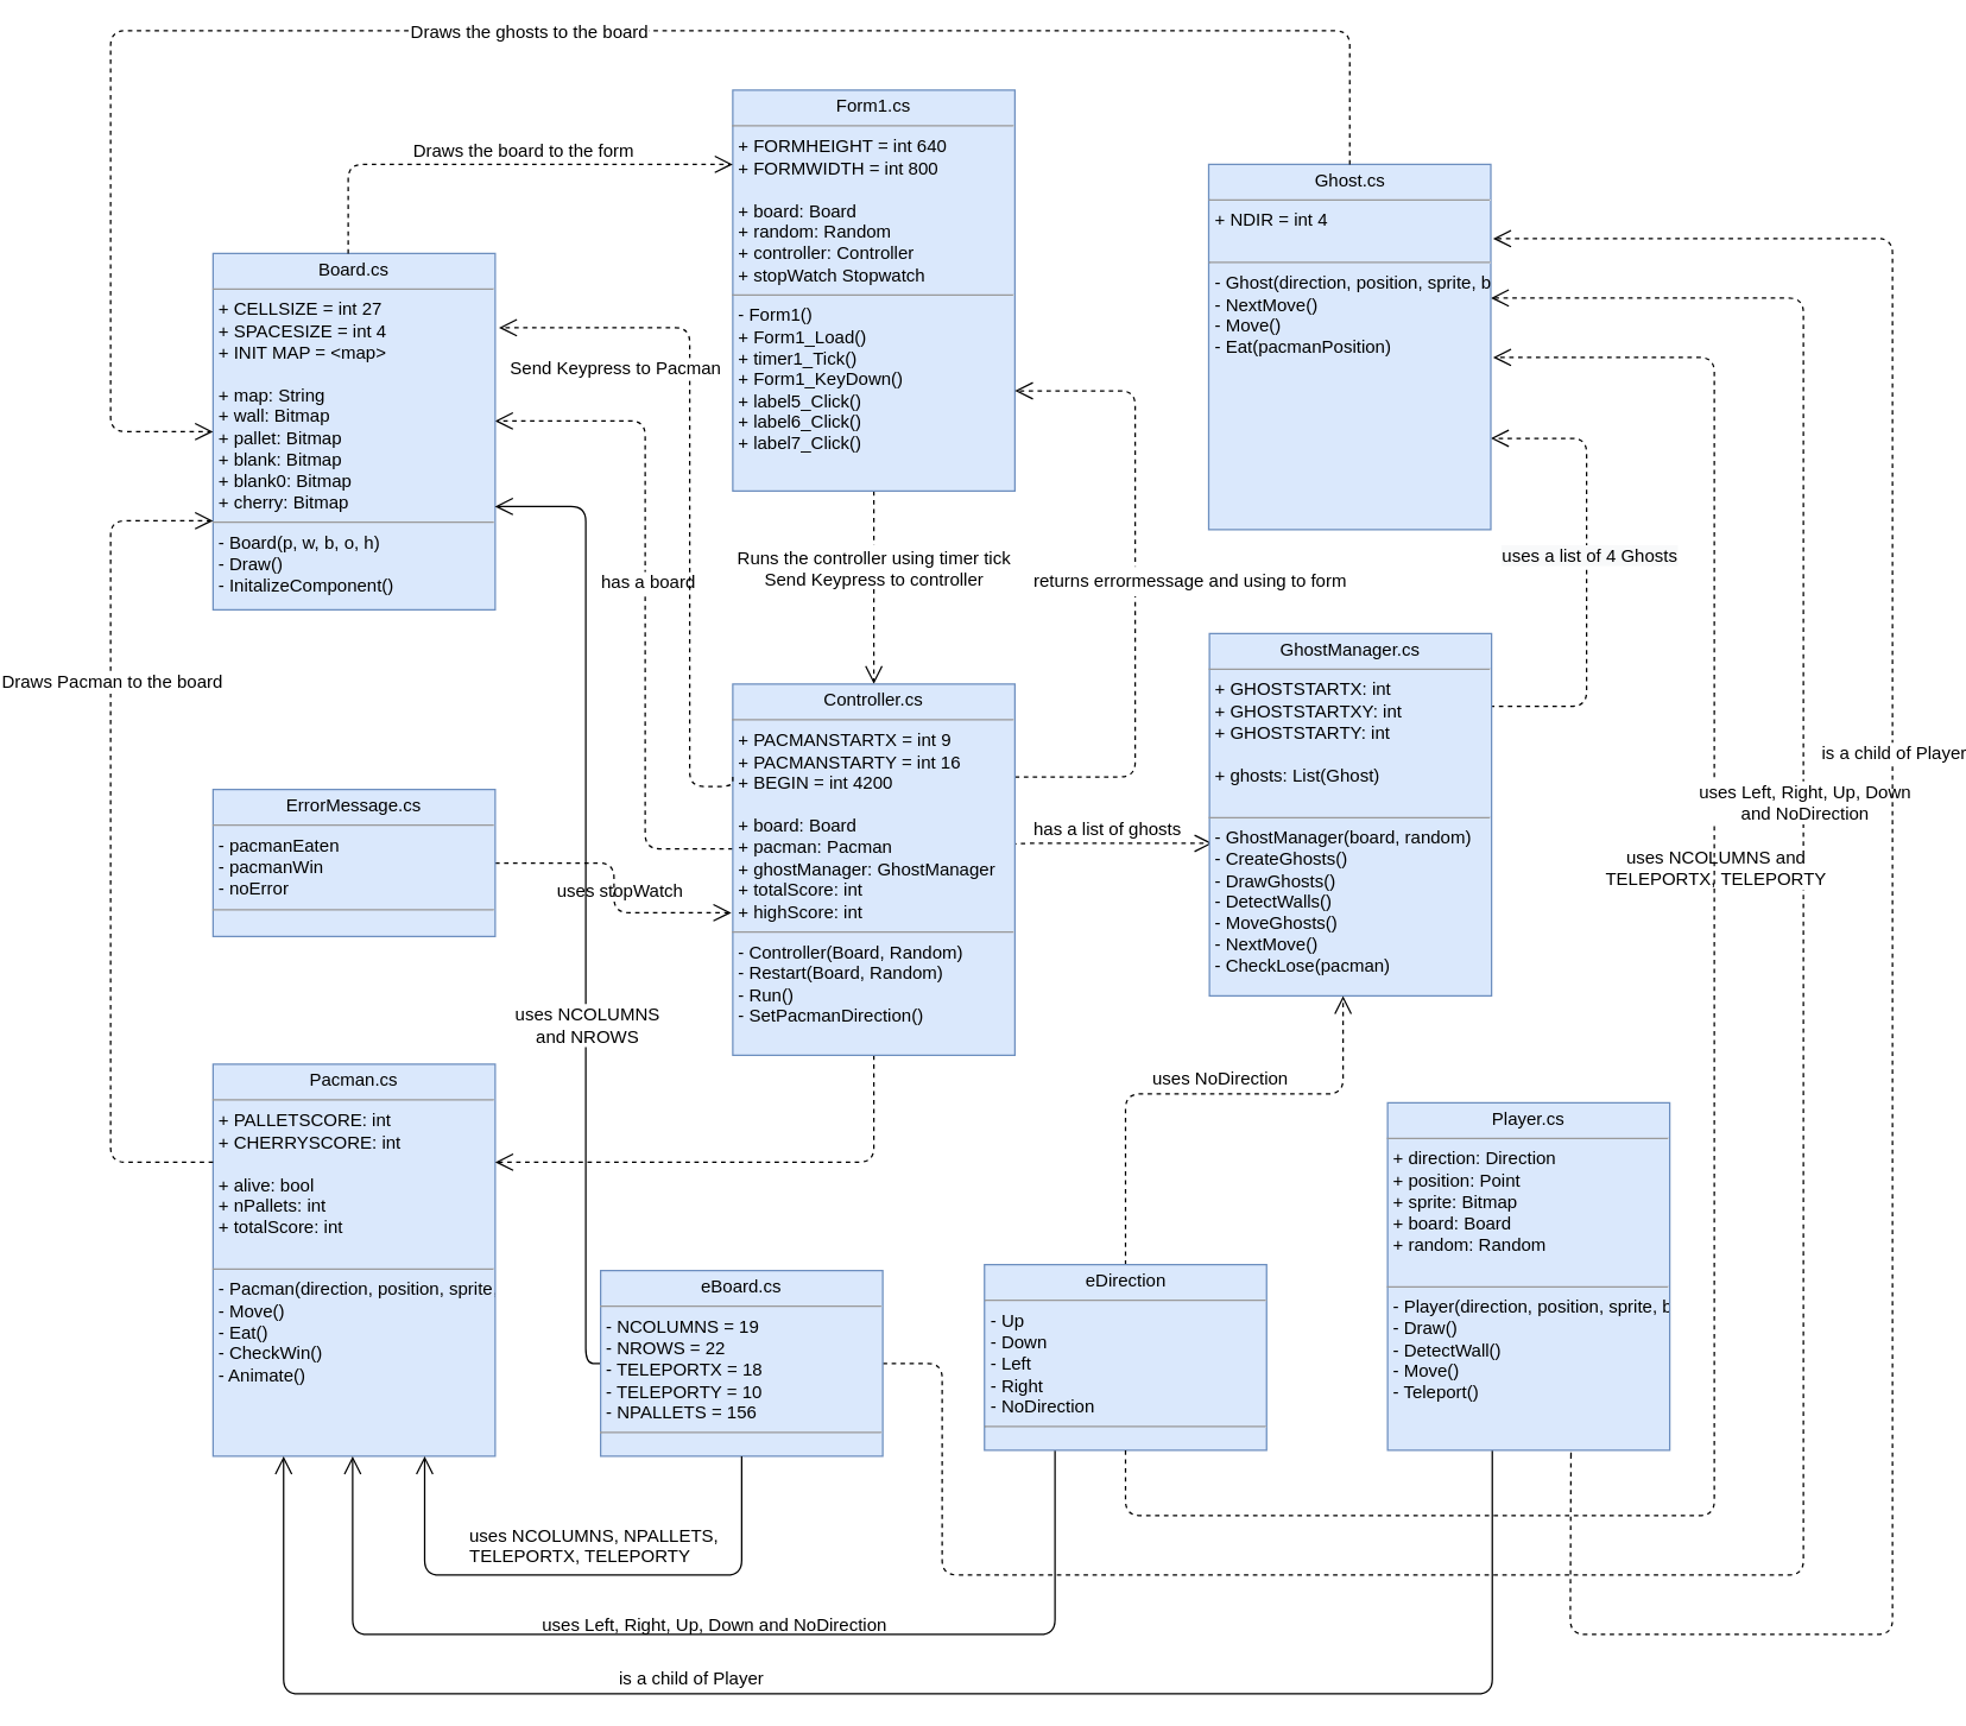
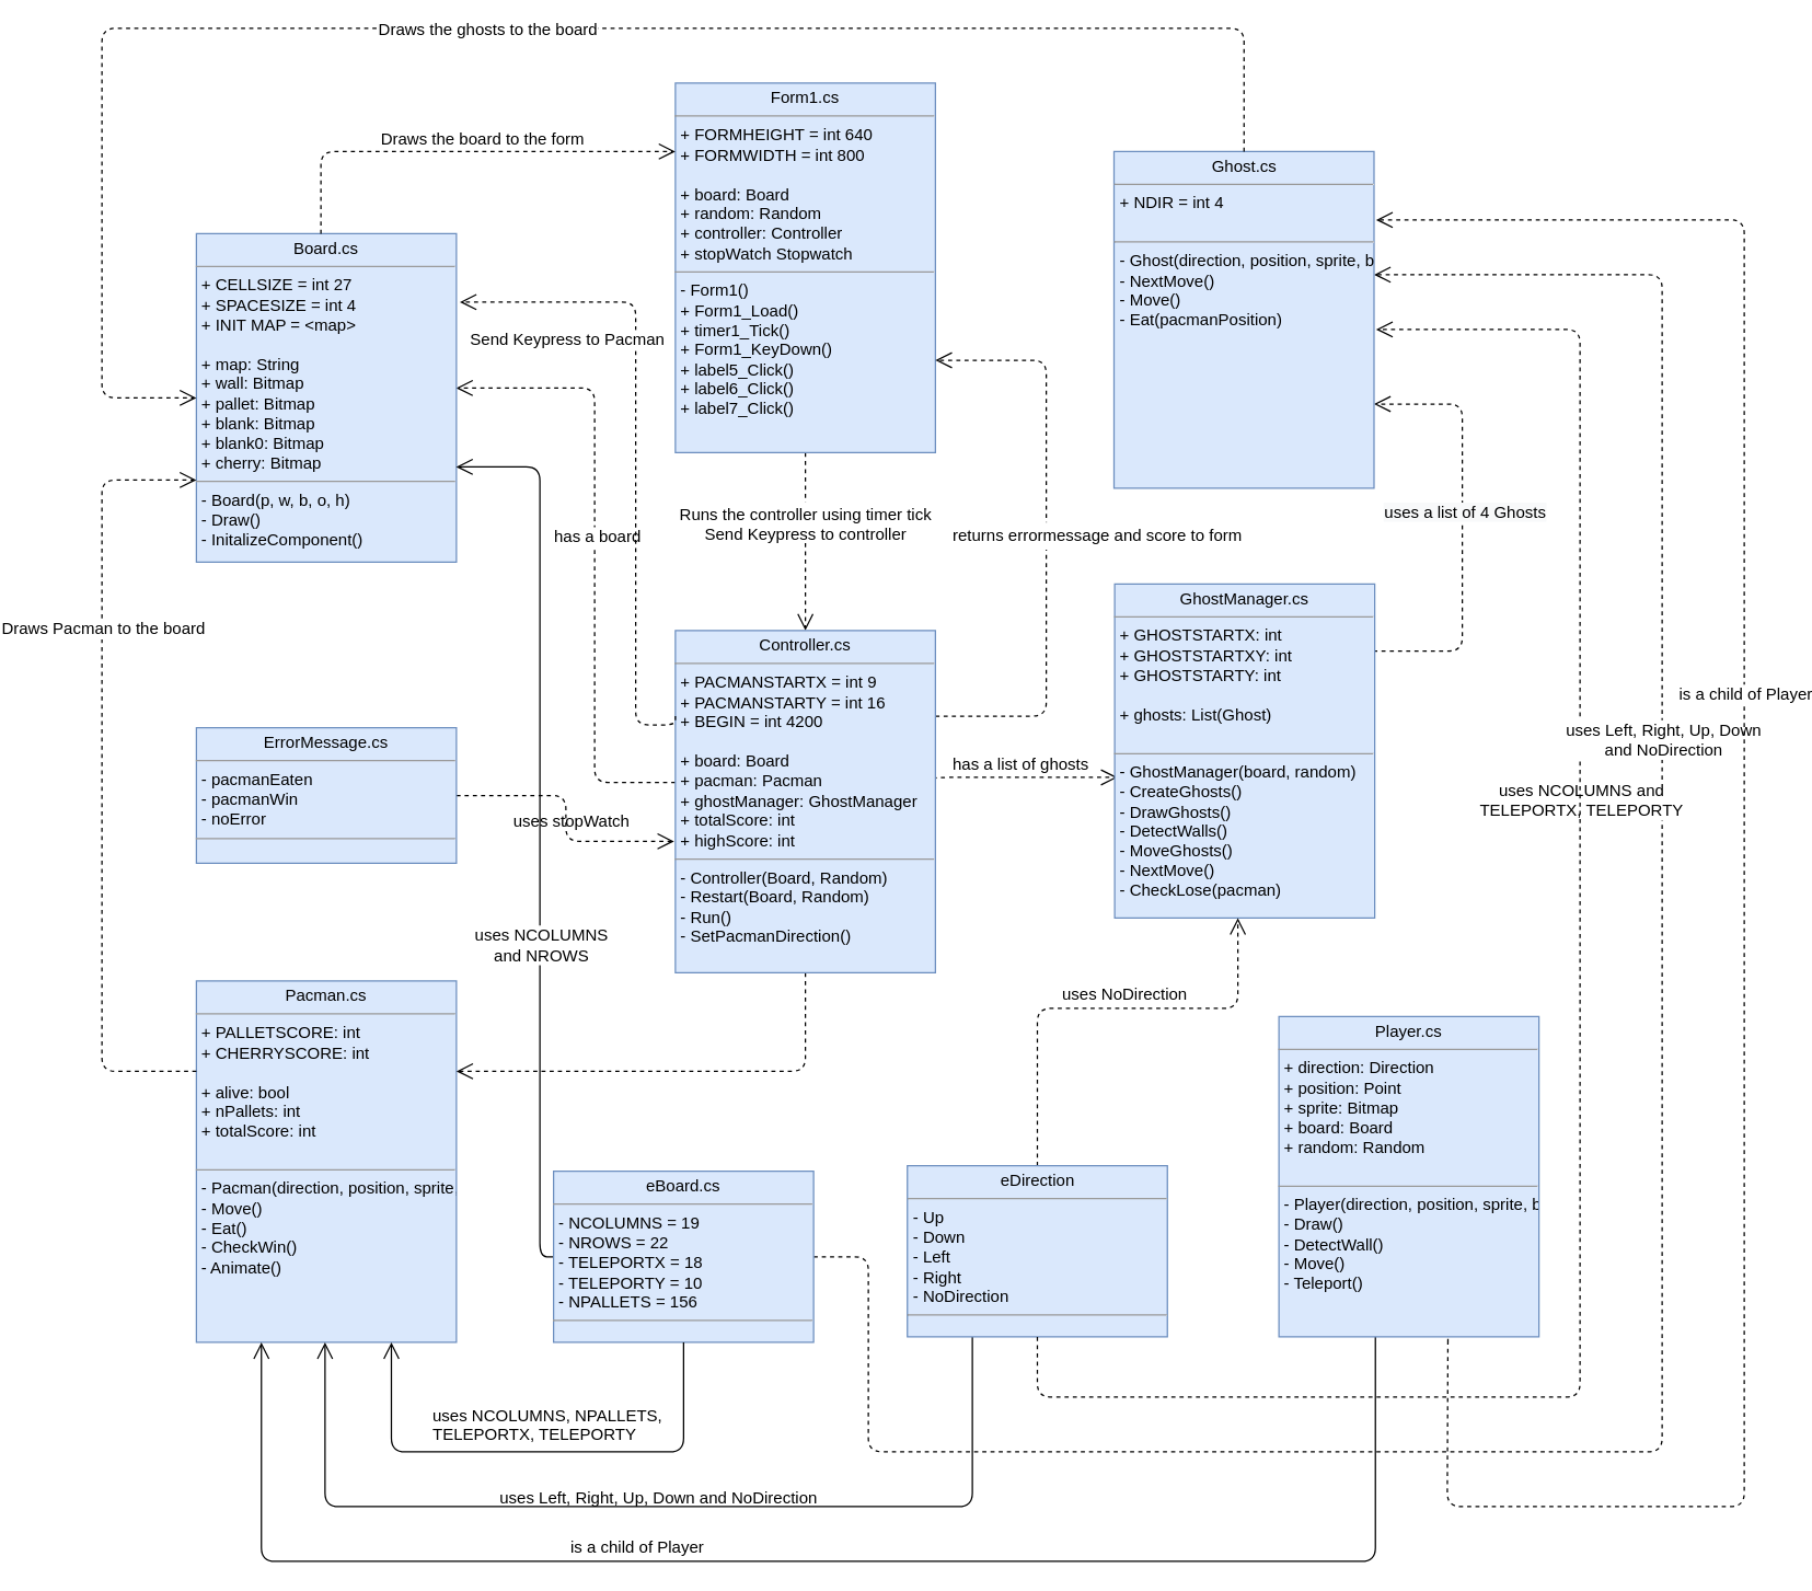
- <mxCell id="49" value="returns errormessage and using to form" style="text;html=1;resizable=0;points=[];autosize=1;align=left;verticalAlign=top;spacingTop=-4;fillColor=#ffffff;" parent="1" vertex="1"><mxGeometry x="639.5" y="381" width="230" height="20" as="geometry" /></mxCell>
+ <mxCell id="49" value="returns errormessage and score to form" style="text;html=1;resizable=0;points=[];autosize=1;align=left;verticalAlign=top;spacingTop=-4;fillColor=#ffffff;" parent="1" vertex="1"><mxGeometry x="639.5" y="381" width="230" height="20" as="geometry" /></mxCell>
